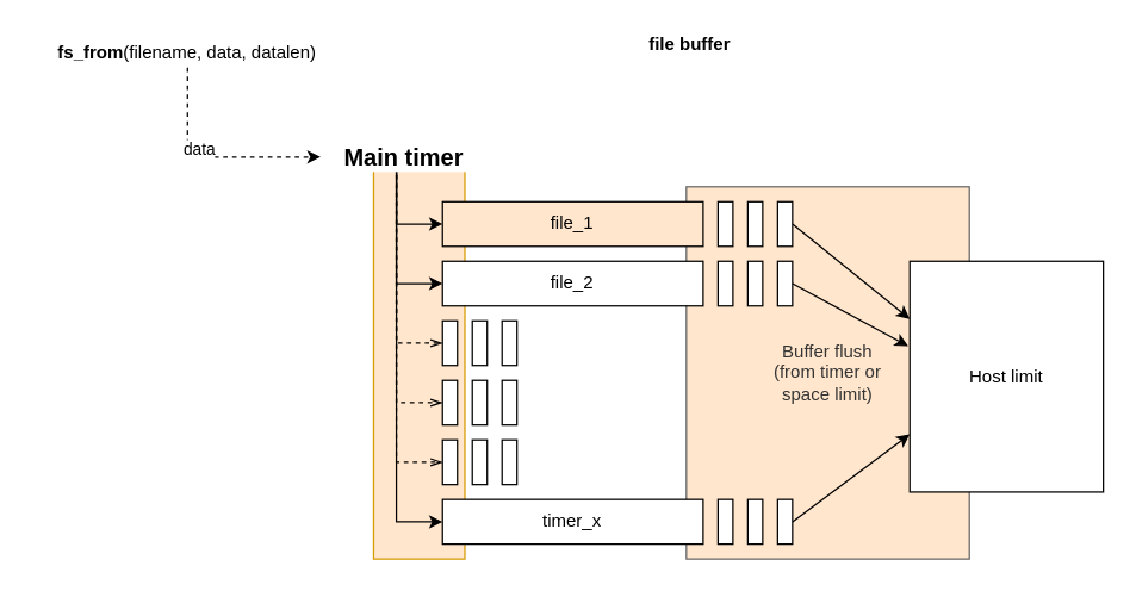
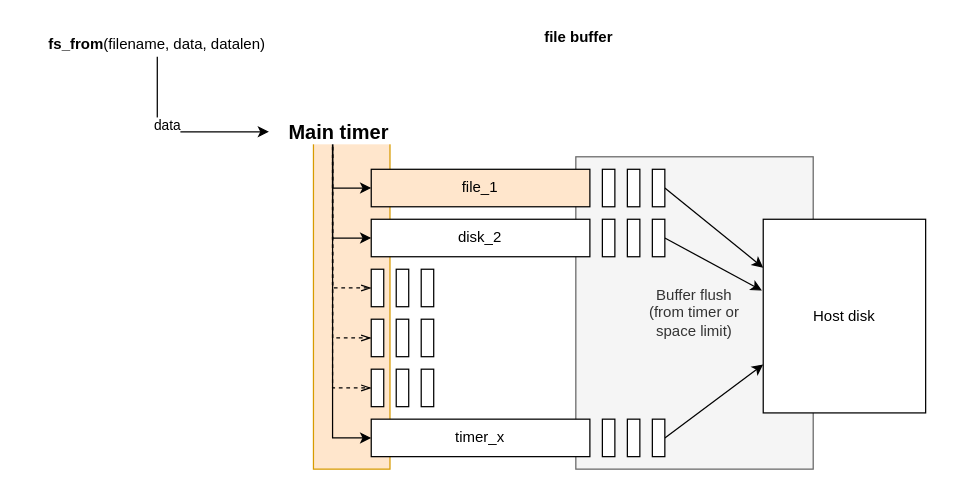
- <mxCell id="34" style="edgeStyle=orthogonalEdgeStyle;rounded=0;orthogonalLoop=1;jettySize=auto;html=1;entryX=0;entryY=0.5;entryDx=0;entryDy=0;dashed=1;" parent="1" source="36" target="37" edge="1"><mxGeometry relative="1" as="geometry" /></mxCell>
+ <mxCell id="34" style="edgeStyle=orthogonalEdgeStyle;rounded=0;orthogonalLoop=1;jettySize=auto;html=1;entryX=0;entryY=0.5;entryDx=0;entryDy=0;" parent="1" source="36" target="37" edge="1"><mxGeometry relative="1" as="geometry" /></mxCell>
- <mxCell id="15" value="file_2" style="rounded=0;whiteSpace=wrap;html=1;" parent="1" vertex="1"><mxGeometry x="296.25" y="175" width="175" height="30" as="geometry" /></mxCell>
+ <mxCell id="15" value="disk_2" style="rounded=0;whiteSpace=wrap;html=1;" parent="1" vertex="1"><mxGeometry x="296.25" y="175" width="175" height="30" as="geometry" /></mxCell>
- <mxCell id="2" value="&lt;div&gt;Buffer flush&lt;/div&gt;&lt;div&gt;(from timer or&lt;/div&gt;&lt;div&gt;space limit)&lt;br&gt;&lt;/div&gt;" style="rounded=0;whiteSpace=wrap;html=1;fillColor=#ffe6cc;strokeColor=#666666;fontColor=#333333;" parent="1" vertex="1"><mxGeometry x="460" y="125" width="190" height="250" as="geometry" /></mxCell>
+ <mxCell id="2" value="&lt;div&gt;Buffer flush&lt;/div&gt;&lt;div&gt;(from timer or&lt;/div&gt;&lt;div&gt;space limit)&lt;br&gt;&lt;/div&gt;" style="rounded=0;whiteSpace=wrap;html=1;fillColor=#f5f5f5;strokeColor=#666666;fontColor=#333333;" parent="1" vertex="1"><mxGeometry x="460" y="125" width="190" height="250" as="geometry" /></mxCell>
- <mxCell id="39" value="Host limit" style="rounded=0;whiteSpace=wrap;html=1;" parent="1" vertex="1"><mxGeometry x="610" y="175" width="130" height="155" as="geometry" /></mxCell>
+ <mxCell id="39" value="Host disk" style="rounded=0;whiteSpace=wrap;html=1;" parent="1" vertex="1"><mxGeometry x="610" y="175" width="130" height="155" as="geometry" /></mxCell>
